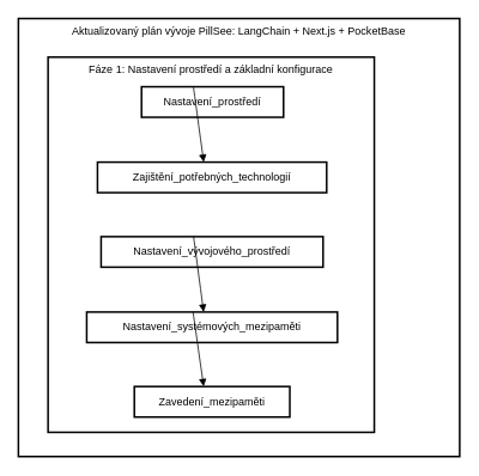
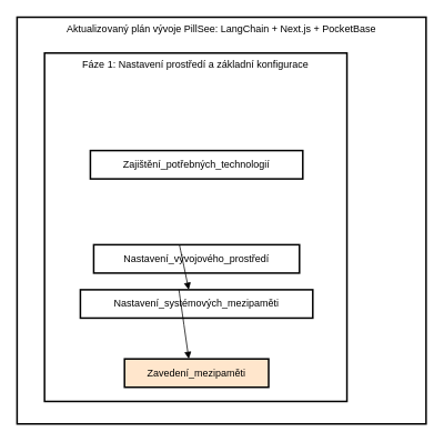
- <mxCell id="5" value="Nastavení_prostředí" style="whiteSpace=wrap;strokeWidth=2;" vertex="1" parent="3"><mxGeometry x="104" y="33" width="158" height="34" as="geometry" /></mxCell>
- <mxCell id="9" value="" style="curved=1;startArrow=none;endArrow=block;exitX=0.29;exitY=-0.28;entryX=0.37;entryY=-1.28;" edge="1" parent="3" source="5" target="4"><mxGeometry relative="1" as="geometry"><Array as="points" /></mxGeometry></mxCell>
- <mxCell id="6" value="Nastavení_vývojového_prostředí" style="whiteSpace=wrap;strokeWidth=2;" vertex="1" parent="3"><mxGeometry x="59" y="200" width="247" height="34" as="geometry" /></mxCell>
+ <mxCell id="6" value="Nastavení_vývojového_prostředí" style="whiteSpace=wrap;strokeWidth=2;" vertex="1" parent="3"><mxGeometry x="59" y="230" width="247" height="34" as="geometry" /></mxCell>
- <mxCell id="8" value="Zavedení_mezipaměti" style="whiteSpace=wrap;strokeWidth=2;" vertex="1" parent="3"><mxGeometry x="96" y="367" width="173" height="34" as="geometry" /></mxCell>
+ <mxCell id="8" value="Zavedení_mezipaměti" style="whiteSpace=wrap;strokeWidth=2;fillColor=#ffe6cc;" vertex="1" parent="3"><mxGeometry x="96" y="367" width="173" height="34" as="geometry" /></mxCell>
